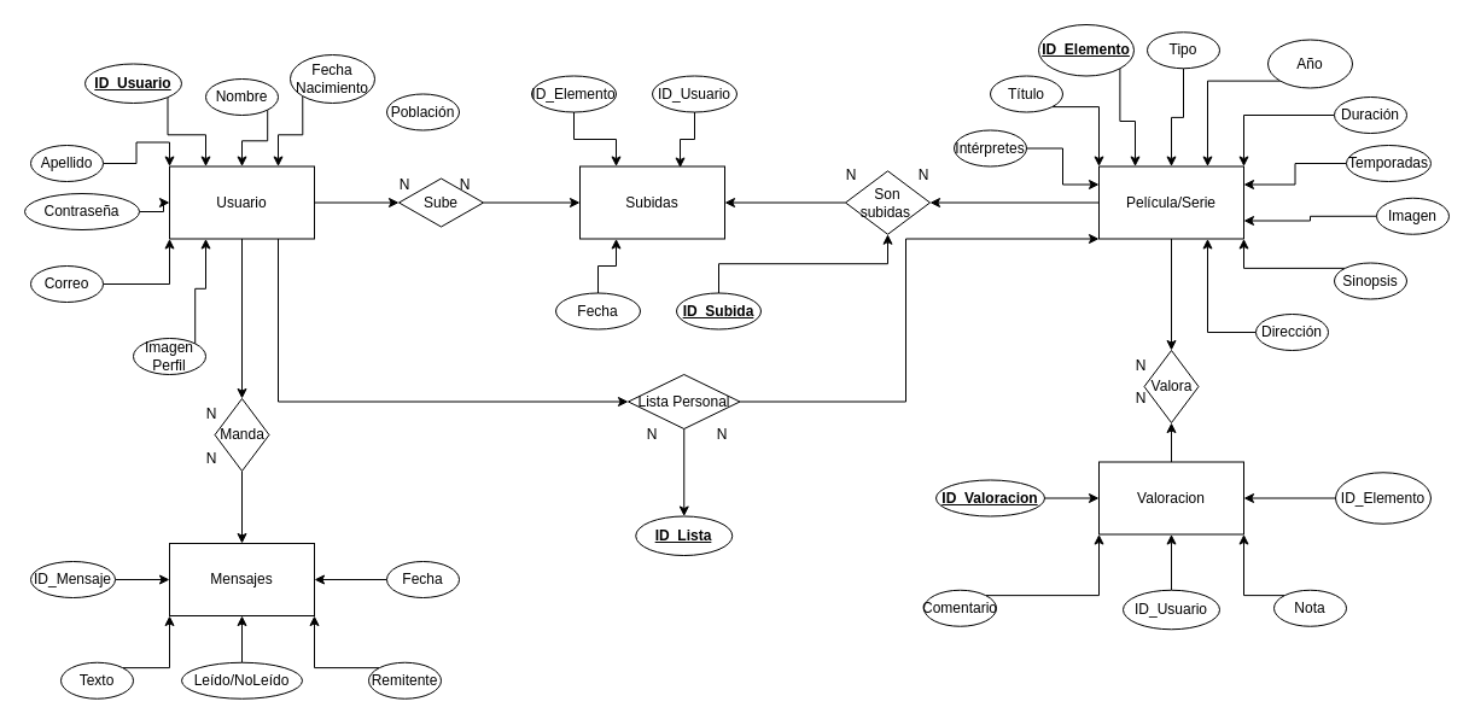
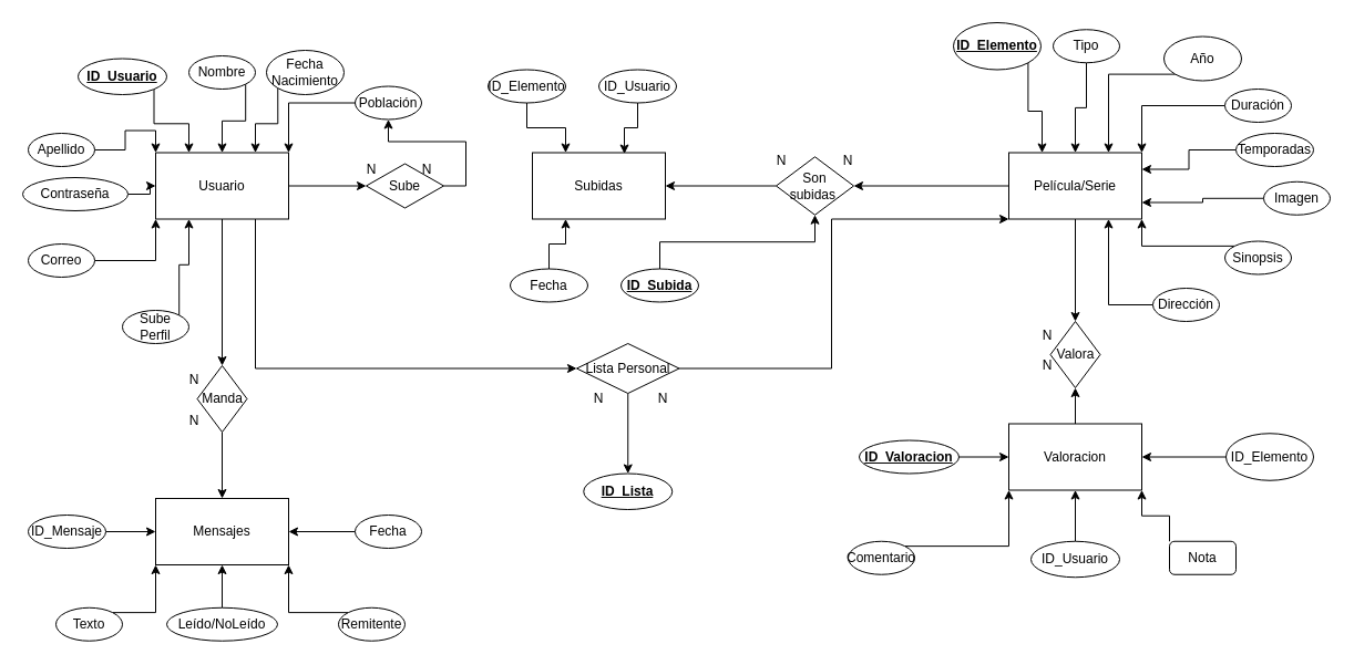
- <mxCell id="33" value="Título" style="ellipse;whiteSpace=wrap;html=1;" vertex="1" parent="1"><mxGeometry x="820" y="62.5" width="60" height="30" as="geometry" /></mxCell>
- <mxCell id="7" value="Nombre" style="ellipse;whiteSpace=wrap;html=1;" vertex="1" parent="1"><mxGeometry x="170" y="65" width="60" height="30" as="geometry" /></mxCell>
+ <mxCell id="7" value="Nombre" style="ellipse;whiteSpace=wrap;html=1;" vertex="1" parent="1"><mxGeometry x="170" y="50" width="60" height="30" as="geometry" /></mxCell>
- <mxCell id="32" style="edgeStyle=orthogonalEdgeStyle;rounded=0;orthogonalLoop=1;jettySize=auto;html=1;exitX=1;exitY=1;exitDx=0;exitDy=0;entryX=0;entryY=0;entryDx=0;entryDy=0;" edge="1" parent="1" source="33" target="31"><mxGeometry relative="1" as="geometry" /></mxCell>
+ <mxCell id="16" style="edgeStyle=orthogonalEdgeStyle;rounded=0;orthogonalLoop=1;jettySize=auto;html=1;exitX=0;exitY=0.5;exitDx=0;exitDy=0;entryX=1;entryY=0;entryDx=0;entryDy=0;" edge="1" parent="1" source="17" target="5"><mxGeometry relative="1" as="geometry" /></mxCell>
- <mxCell id="39" value="Intérpretes" style="ellipse;whiteSpace=wrap;html=1;" vertex="1" parent="1"><mxGeometry x="790" y="107.5" width="60" height="30" as="geometry" /></mxCell>
- <mxCell id="38" style="edgeStyle=orthogonalEdgeStyle;rounded=0;orthogonalLoop=1;jettySize=auto;html=1;exitX=1;exitY=0.5;exitDx=0;exitDy=0;entryX=0;entryY=0.25;entryDx=0;entryDy=0;" edge="1" parent="1" source="39" target="31"><mxGeometry relative="1" as="geometry" /></mxCell>
- <mxCell id="20" style="edgeStyle=orthogonalEdgeStyle;rounded=0;orthogonalLoop=1;jettySize=auto;html=1;exitX=1;exitY=0.5;exitDx=0;exitDy=0;entryX=0;entryY=0.5;entryDx=0;entryDy=0;" edge="1" parent="1" source="21" target="28"><mxGeometry relative="1" as="geometry" /></mxCell>
+ <mxCell id="20" style="edgeStyle=orthogonalEdgeStyle;rounded=0;orthogonalLoop=1;jettySize=auto;html=1;exitX=1;exitY=0.5;exitDx=0;exitDy=0;" edge="1" parent="1" source="21" target="17"><mxGeometry relative="1" as="geometry" /></mxCell>
- <mxCell id="19" value="Imagen Perfil" style="ellipse;whiteSpace=wrap;html=1;" vertex="1" parent="1"><mxGeometry x="110" y="280" width="60" height="30" as="geometry" /></mxCell>
+ <mxCell id="19" value="Sube Perfil" style="ellipse;whiteSpace=wrap;html=1;" vertex="1" parent="1"><mxGeometry x="110" y="280" width="60" height="30" as="geometry" /></mxCell>
- <mxCell id="71" value="Nota" style="ellipse;whiteSpace=wrap;html=1;" vertex="1" parent="1"><mxGeometry x="1055" y="488.75" width="60" height="30" as="geometry" /></mxCell>
+ <mxCell id="71" value="Nota" style="whiteSpace=wrap;html=1;rounded=1;" vertex="1" parent="1"><mxGeometry x="1055" y="488.75" width="60" height="30" as="geometry" /></mxCell>
